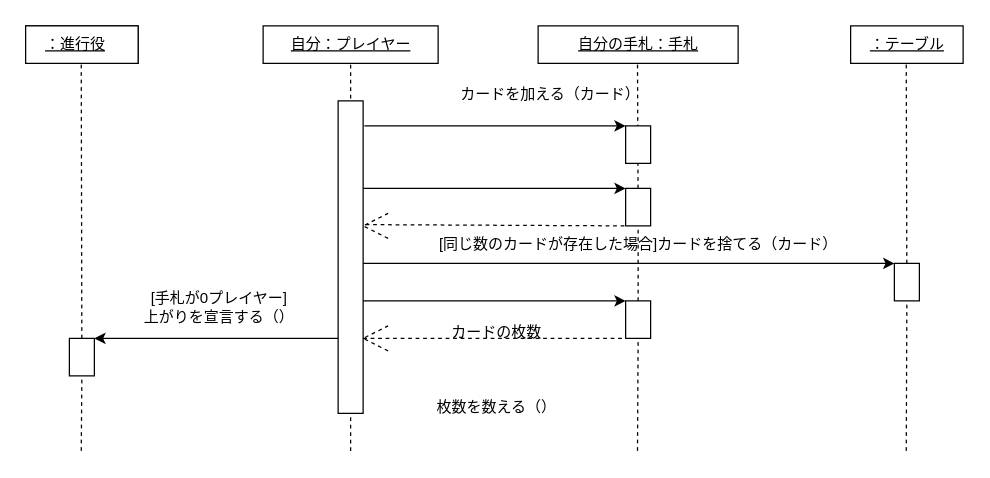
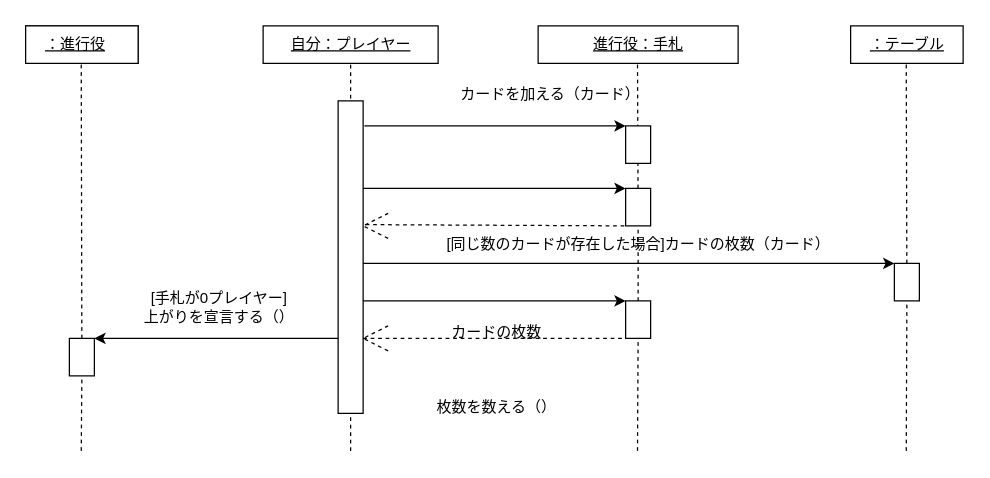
- <mxCell id="9" value="&lt;u&gt;自分の手札：手札&lt;/u&gt;" style="text;html=1;strokeColor=none;fillColor=none;align=center;verticalAlign=middle;whiteSpace=wrap;rounded=0;" vertex="1" parent="1"><mxGeometry x="442.5" y="20" width="135" height="30" as="geometry" /></mxCell>
+ <mxCell id="9" value="&lt;u&gt;進行役：手札&lt;/u&gt;" style="text;html=1;strokeColor=none;fillColor=none;align=center;verticalAlign=middle;whiteSpace=wrap;rounded=0;" vertex="1" parent="1"><mxGeometry x="442.5" y="20" width="135" height="30" as="geometry" /></mxCell>
- <mxCell id="27" value="[同じ数のカードが存在した場合]カードを捨てる（カード）" style="text;html=1;strokeColor=none;fillColor=none;align=center;verticalAlign=middle;whiteSpace=wrap;rounded=0;" vertex="1" parent="1"><mxGeometry x="317.5" y="180" width="385" height="30" as="geometry" /></mxCell>
+ <mxCell id="27" value="[同じ数のカードが存在した場合]カードの枚数（カード）" style="text;html=1;strokeColor=none;fillColor=none;align=center;verticalAlign=middle;whiteSpace=wrap;rounded=0;" vertex="1" parent="1"><mxGeometry x="317.5" y="180" width="385" height="30" as="geometry" /></mxCell>
